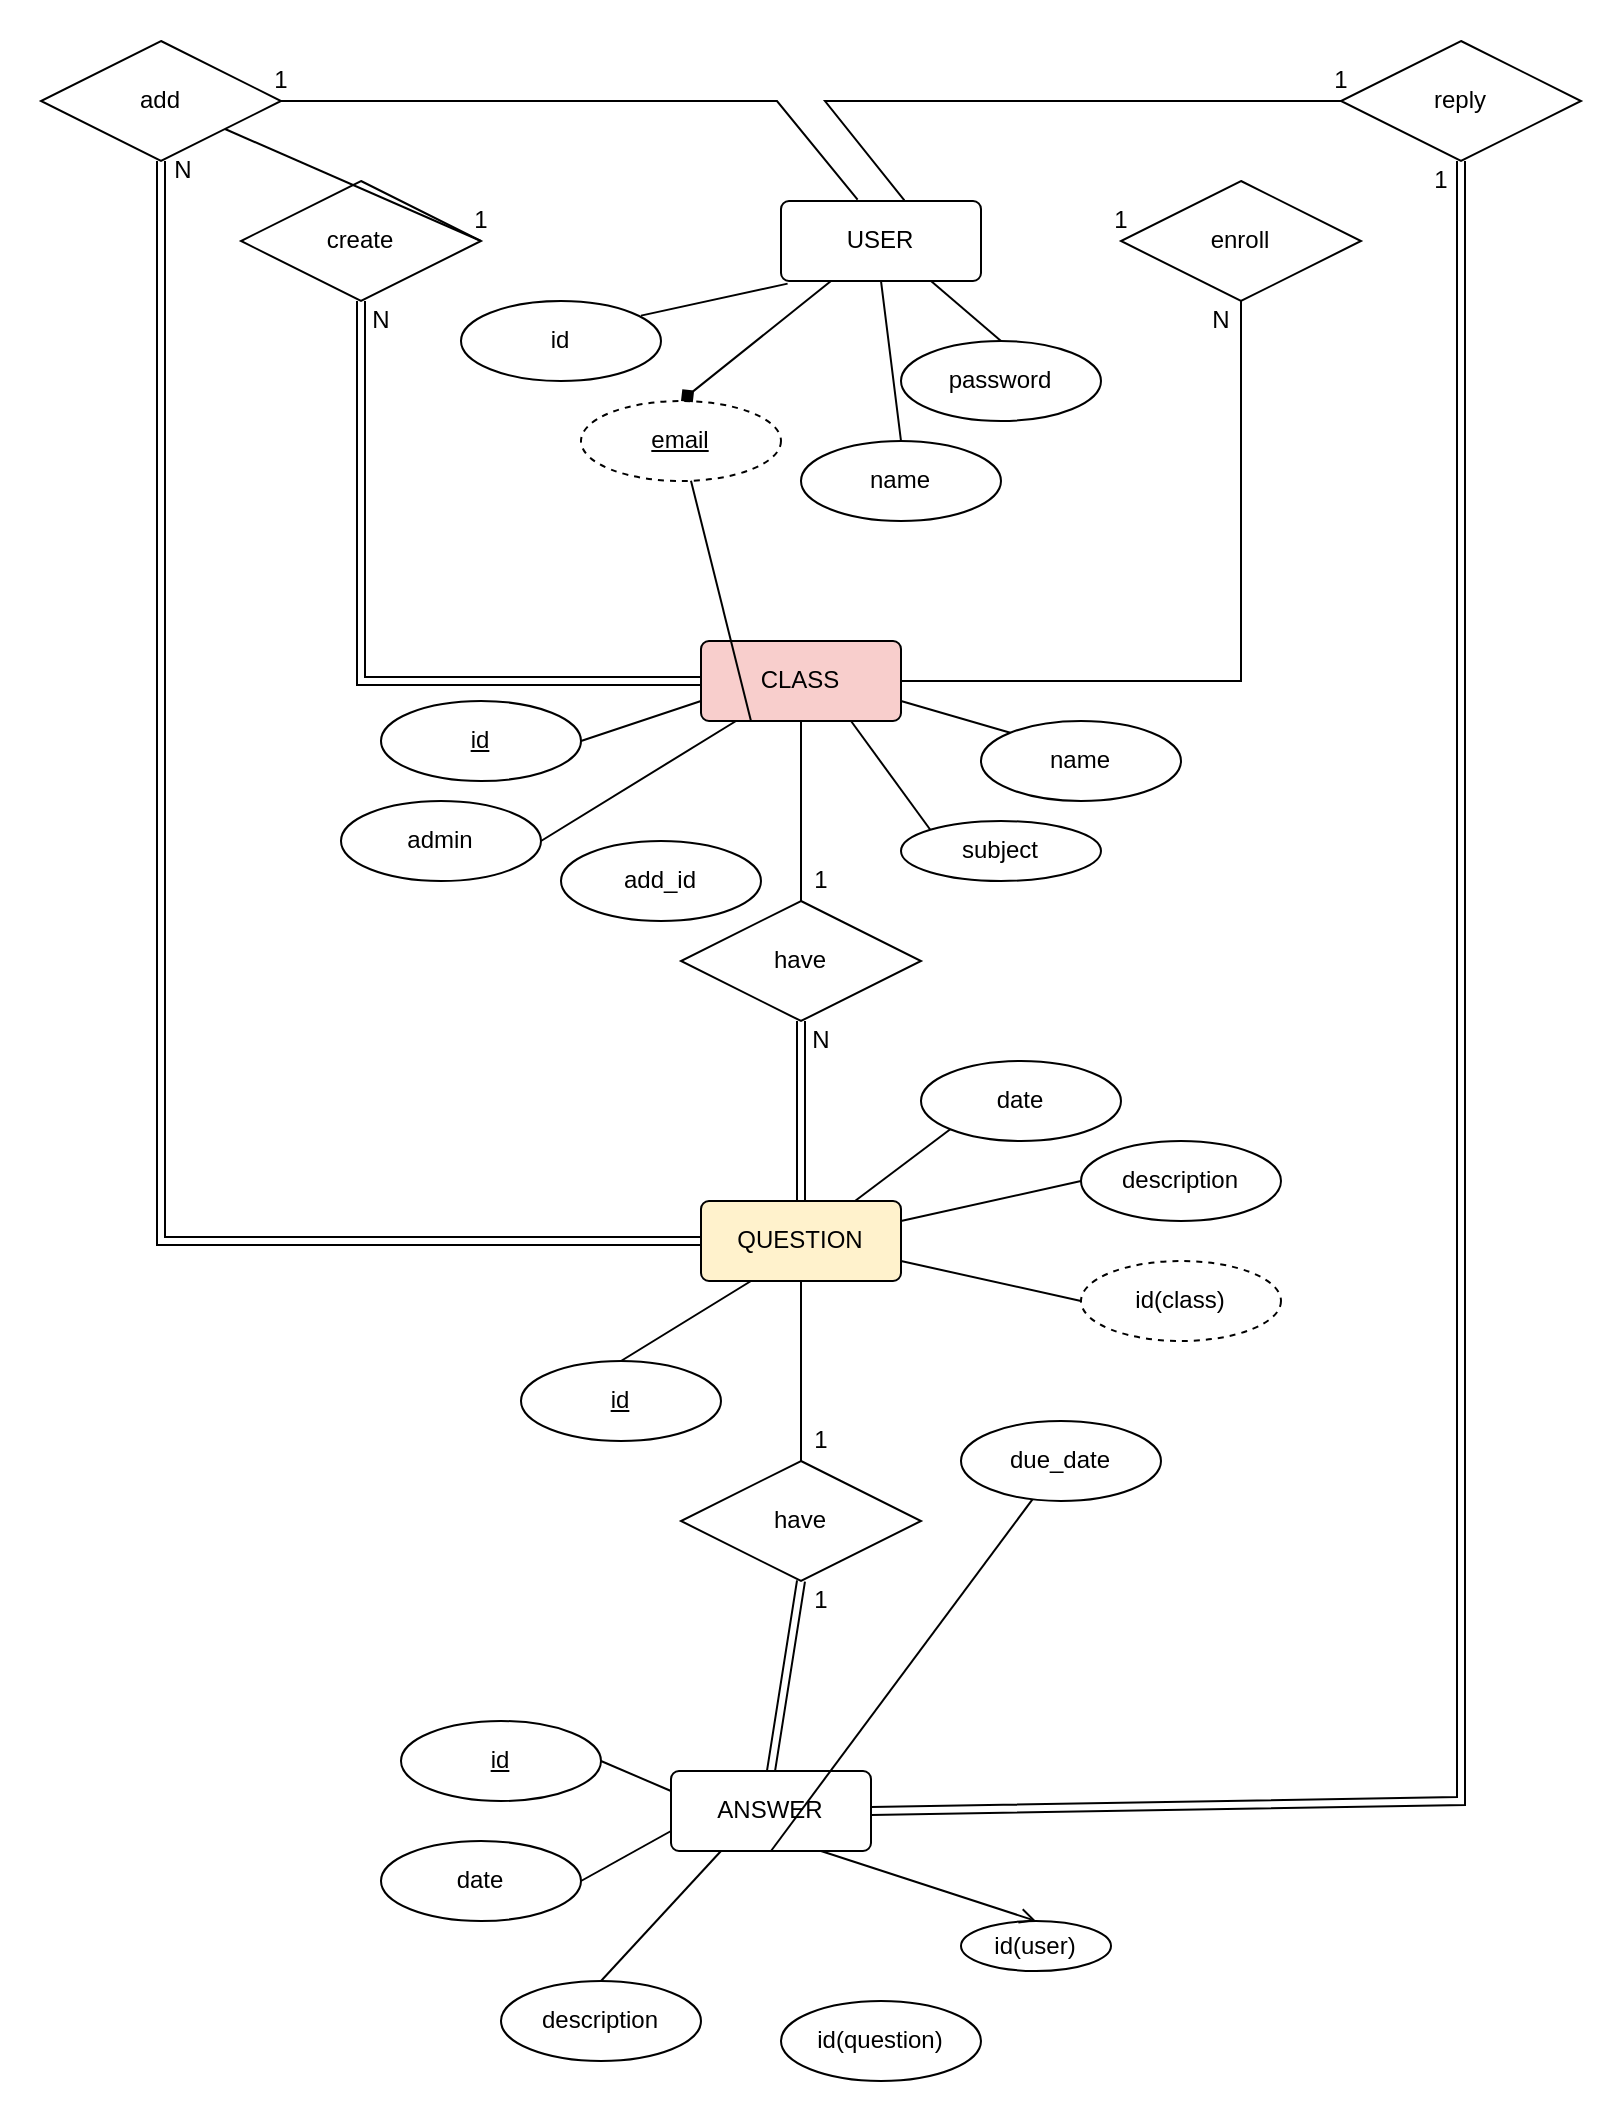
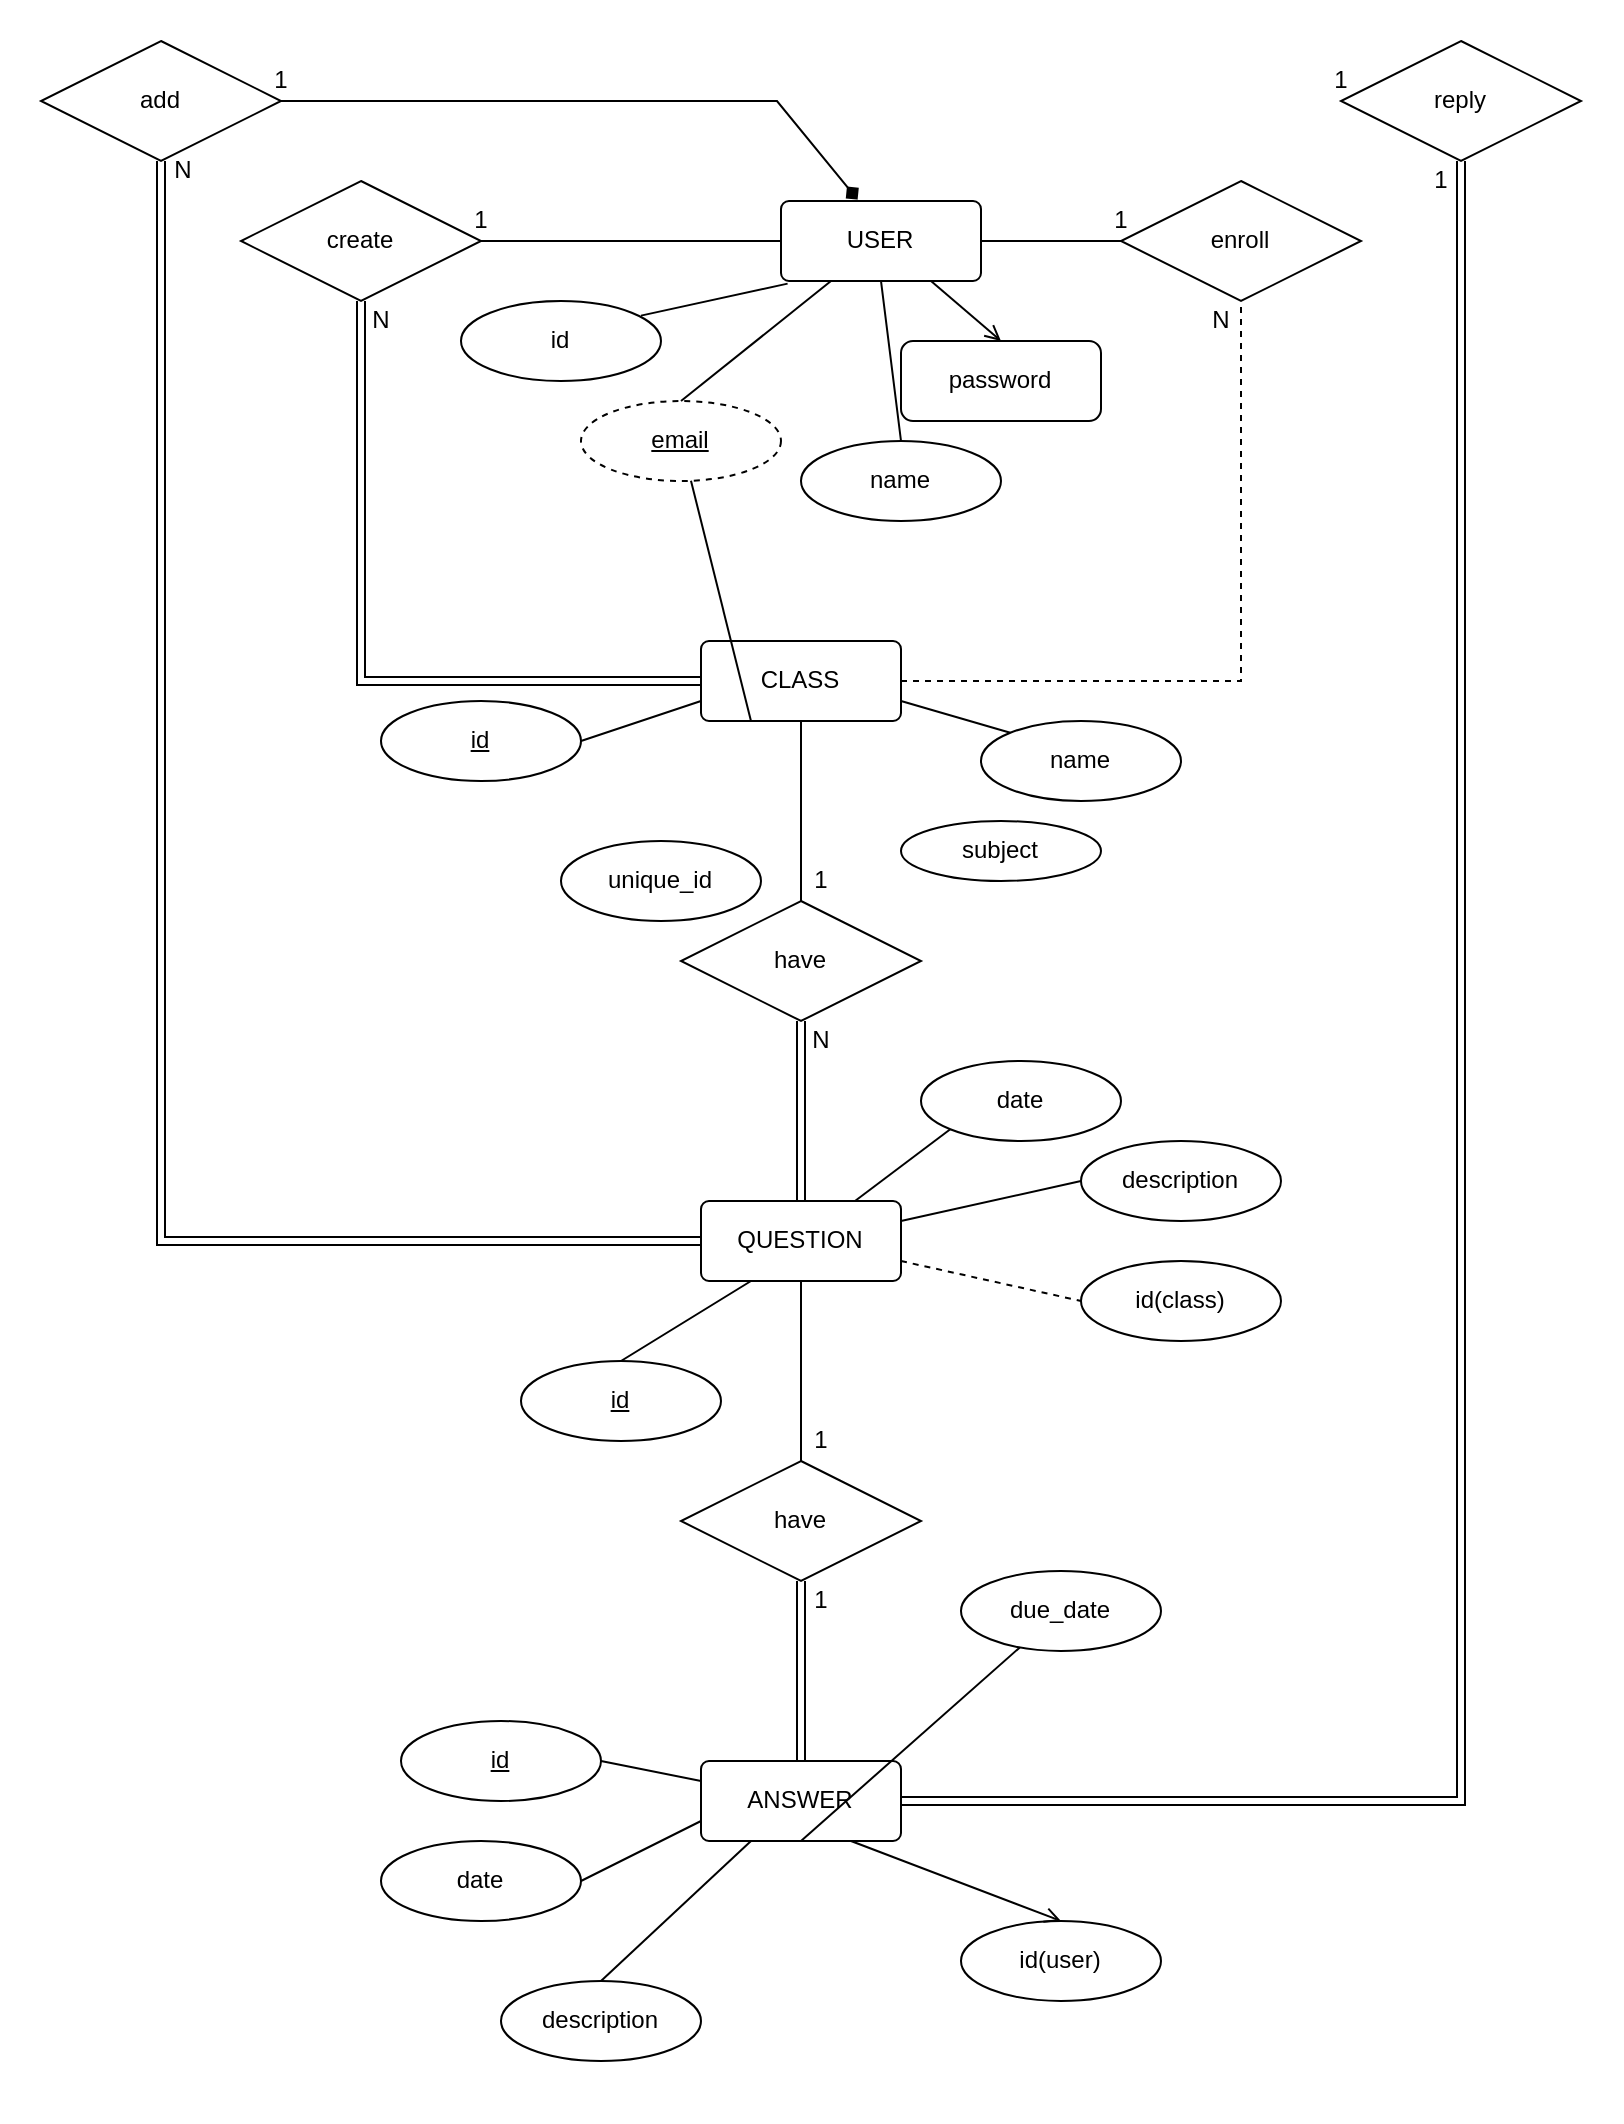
- <mxCell id="19" value="" style="endArrow=none;html=1;rounded=0;exitX=0.617;exitY=-0.008;exitDx=0;exitDy=0;exitPerimeter=0;entryX=0;entryY=0.5;entryDx=0;entryDy=0;" parent="1" source="2" target="18" edge="1"><mxGeometry relative="1" as="geometry"><mxPoint x="460" y="60" as="sourcePoint" /><mxPoint x="620" y="60" as="targetPoint" /><Array as="points"><mxPoint x="412" y="50" /></Array></mxGeometry></mxCell>
- <mxCell id="10" value="" style="endArrow=none;html=1;rounded=0;exitX=1;exitY=0.5;exitDx=0;exitDy=0;" parent="1" source="6" target="17" edge="1"><mxGeometry relative="1" as="geometry"><mxPoint x="220" y="200" as="sourcePoint" /><mxPoint x="380" y="200" as="targetPoint" /></mxGeometry></mxCell>
+ <mxCell id="10" value="" style="endArrow=none;html=1;rounded=0;exitX=1;exitY=0.5;exitDx=0;exitDy=0;entryX=0;entryY=0.5;entryDx=0;entryDy=0;" parent="1" source="6" target="2" edge="1"><mxGeometry relative="1" as="geometry"><mxPoint x="220" y="200" as="sourcePoint" /><mxPoint x="380" y="200" as="targetPoint" /></mxGeometry></mxCell>
- <mxCell id="20" value="" style="endArrow=none;html=1;rounded=0;exitX=1;exitY=0.5;exitDx=0;exitDy=0;entryX=0.383;entryY=-0.017;entryDx=0;entryDy=0;entryPerimeter=0;" parent="1" source="17" target="2" edge="1"><mxGeometry relative="1" as="geometry"><mxPoint x="220" y="61" as="sourcePoint" /><mxPoint x="442.3" y="10" as="targetPoint" /><Array as="points"><mxPoint x="388" y="50" /></Array></mxGeometry></mxCell>
+ <mxCell id="20" value="" style="endArrow=diamond;html=1;rounded=0;exitX=1;exitY=0.5;exitDx=0;exitDy=0;entryX=0.383;entryY=-0.017;entryDx=0;entryDy=0;entryPerimeter=0;" parent="1" source="17" target="2" edge="1"><mxGeometry relative="1" as="geometry"><mxPoint x="220" y="61" as="sourcePoint" /><mxPoint x="442.3" y="10" as="targetPoint" /><Array as="points"><mxPoint x="388" y="50" /></Array></mxGeometry></mxCell>
+ <mxCell id="11" value="" style="endArrow=none;html=1;rounded=0;exitX=1;exitY=0.5;exitDx=0;exitDy=0;entryX=0;entryY=0.5;entryDx=0;entryDy=0;" parent="1" source="2" target="9" edge="1"><mxGeometry relative="1" as="geometry"><mxPoint x="430" y="200" as="sourcePoint" /><mxPoint x="590" y="200" as="targetPoint" /></mxGeometry></mxCell>
- <mxCell id="41" value="" style="endArrow=none;html=1;rounded=0;exitX=0.75;exitY=1;exitDx=0;exitDy=0;entryX=0.5;entryY=0;entryDx=0;entryDy=0;" parent="1" source="2" target="37" edge="1"><mxGeometry relative="1" as="geometry"><mxPoint x="460" y="160" as="sourcePoint" /><mxPoint x="620" y="160" as="targetPoint" /></mxGeometry></mxCell>
+ <mxCell id="41" value="" style="endArrow=open;html=1;rounded=0;exitX=0.75;exitY=1;exitDx=0;exitDy=0;entryX=0.5;entryY=0;entryDx=0;entryDy=0;" parent="1" source="2" target="37" edge="1"><mxGeometry relative="1" as="geometry"><mxPoint x="460" y="160" as="sourcePoint" /><mxPoint x="620" y="160" as="targetPoint" /></mxGeometry></mxCell>
- <mxCell id="37" value="password" style="ellipse;whiteSpace=wrap;html=1;align=center;" parent="1" vertex="1"><mxGeometry x="450" y="170" width="100" height="40" as="geometry" /></mxCell>
+ <mxCell id="37" value="password" style="whiteSpace=wrap;html=1;align=center;rounded=1;" parent="1" vertex="1"><mxGeometry x="450" y="170" width="100" height="40" as="geometry" /></mxCell>
- <mxCell id="39" value="" style="endArrow=diamond;html=1;rounded=0;exitX=0.25;exitY=1;exitDx=0;exitDy=0;entryX=0.5;entryY=0;entryDx=0;entryDy=0;" parent="1" source="2" target="34" edge="1"><mxGeometry relative="1" as="geometry"><mxPoint x="370" y="170" as="sourcePoint" /><mxPoint x="530" y="170" as="targetPoint" /></mxGeometry></mxCell>
+ <mxCell id="39" value="" style="endArrow=none;html=1;rounded=0;exitX=0.25;exitY=1;exitDx=0;exitDy=0;entryX=0.5;entryY=0;entryDx=0;entryDy=0;" parent="1" source="2" target="34" edge="1"><mxGeometry relative="1" as="geometry"><mxPoint x="370" y="170" as="sourcePoint" /><mxPoint x="530" y="170" as="targetPoint" /></mxGeometry></mxCell>
- <mxCell id="71" value="" style="endArrow=none;html=1;rounded=0;exitX=1;exitY=0.5;exitDx=0;exitDy=0;entryX=0.5;entryY=1;entryDx=0;entryDy=0;" edge="1" parent="1" source="3" target="9"><mxGeometry relative="1" as="geometry"><mxPoint x="480" y="320" as="sourcePoint" /><mxPoint x="640" y="320" as="targetPoint" /><Array as="points"><mxPoint x="620" y="340" /></Array></mxGeometry></mxCell>
+ <mxCell id="71" value="" style="endArrow=none;html=1;rounded=0;exitX=1;exitY=0.5;exitDx=0;exitDy=0;entryX=0.5;entryY=1;entryDx=0;entryDy=0;dashed=1;" edge="1" parent="1" source="3" target="9"><mxGeometry relative="1" as="geometry"><mxPoint x="480" y="320" as="sourcePoint" /><mxPoint x="640" y="320" as="targetPoint" /><Array as="points"><mxPoint x="620" y="340" /></Array></mxGeometry></mxCell>
- <mxCell id="3" value="CLASS" style="rounded=1;arcSize=10;whiteSpace=wrap;html=1;align=center;fillColor=#f8cecc;" parent="1" vertex="1"><mxGeometry x="350" y="320" width="100" height="40" as="geometry" /></mxCell>
+ <mxCell id="3" value="CLASS" style="rounded=1;arcSize=10;whiteSpace=wrap;html=1;align=center;" parent="1" vertex="1"><mxGeometry x="350" y="320" width="100" height="40" as="geometry" /></mxCell>
- <mxCell id="50" value="" style="endArrow=none;html=1;rounded=0;exitX=0.75;exitY=1;exitDx=0;exitDy=0;entryX=0;entryY=0;entryDx=0;entryDy=0;" parent="1" source="3" target="43" edge="1"><mxGeometry relative="1" as="geometry"><mxPoint x="440" y="400" as="sourcePoint" /><mxPoint x="600" y="400" as="targetPoint" /></mxGeometry></mxCell>
- <mxCell id="48" value="" style="endArrow=none;html=1;rounded=0;exitX=1;exitY=0.5;exitDx=0;exitDy=0;" parent="1" source="45" target="3" edge="1"><mxGeometry relative="1" as="geometry"><mxPoint x="310" y="400" as="sourcePoint" /><mxPoint x="470" y="400" as="targetPoint" /></mxGeometry></mxCell>
- <mxCell id="45" value="admin" style="ellipse;whiteSpace=wrap;html=1;align=center;" parent="1" vertex="1"><mxGeometry x="170" y="400" width="100" height="40" as="geometry" /></mxCell>
- <mxCell id="46" value="add_id" style="ellipse;whiteSpace=wrap;html=1;align=center;" parent="1" vertex="1"><mxGeometry x="280" y="420" width="100" height="40" as="geometry" /></mxCell>
+ <mxCell id="46" value="unique_id" style="ellipse;whiteSpace=wrap;html=1;align=center;" parent="1" vertex="1"><mxGeometry x="280" y="420" width="100" height="40" as="geometry" /></mxCell>
- <mxCell id="5" value="QUESTION" style="rounded=1;arcSize=10;whiteSpace=wrap;html=1;align=center;fillColor=#fff2cc;" parent="1" vertex="1"><mxGeometry x="350" y="600" width="100" height="40" as="geometry" /></mxCell>
+ <mxCell id="5" value="QUESTION" style="rounded=1;arcSize=10;whiteSpace=wrap;html=1;align=center;" parent="1" vertex="1"><mxGeometry x="350" y="600" width="100" height="40" as="geometry" /></mxCell>
- <mxCell id="58" value="" style="endArrow=none;html=1;rounded=0;exitX=1;exitY=0.75;exitDx=0;exitDy=0;entryX=0;entryY=0.5;entryDx=0;entryDy=0;" parent="1" source="5" target="54" edge="1"><mxGeometry relative="1" as="geometry"><mxPoint x="480" y="640" as="sourcePoint" /><mxPoint x="640" y="640" as="targetPoint" /></mxGeometry></mxCell>
+ <mxCell id="58" value="" style="endArrow=none;html=1;rounded=0;exitX=1;exitY=0.75;exitDx=0;exitDy=0;entryX=0;entryY=0.5;entryDx=0;entryDy=0;dashed=1;" parent="1" source="5" target="54" edge="1"><mxGeometry relative="1" as="geometry"><mxPoint x="480" y="640" as="sourcePoint" /><mxPoint x="640" y="640" as="targetPoint" /></mxGeometry></mxCell>
- <mxCell id="54" value="id(class)" style="ellipse;whiteSpace=wrap;html=1;align=center;dashed=1;" parent="1" vertex="1"><mxGeometry x="540" y="630" width="100" height="40" as="geometry" /></mxCell>
+ <mxCell id="54" value="id(class)" style="ellipse;whiteSpace=wrap;html=1;align=center;" parent="1" vertex="1"><mxGeometry x="540" y="630" width="100" height="40" as="geometry" /></mxCell>
- <mxCell id="56" value="due_date" style="ellipse;whiteSpace=wrap;html=1;align=center;" parent="1" vertex="1"><mxGeometry x="480" y="710" width="100" height="40" as="geometry" /></mxCell>
+ <mxCell id="56" value="due_date" style="ellipse;whiteSpace=wrap;html=1;align=center;" parent="1" vertex="1"><mxGeometry x="480" y="785" width="100" height="40" as="geometry" /></mxCell>
- <mxCell id="4" value="ANSWER" style="rounded=1;arcSize=10;whiteSpace=wrap;html=1;align=center;" parent="1" vertex="1"><mxGeometry x="335" y="885" width="100" height="40" as="geometry" /></mxCell>
+ <mxCell id="4" value="ANSWER" style="rounded=1;arcSize=10;whiteSpace=wrap;html=1;align=center;" parent="1" vertex="1"><mxGeometry x="350" y="880" width="100" height="40" as="geometry" /></mxCell>
- <mxCell id="63" value="id(user)" style="ellipse;whiteSpace=wrap;html=1;align=center;" parent="1" vertex="1"><mxGeometry x="480" y="960" width="75" height="25" as="geometry" /></mxCell>
+ <mxCell id="63" value="id(user)" style="ellipse;whiteSpace=wrap;html=1;align=center;" parent="1" vertex="1"><mxGeometry x="480" y="960" width="100" height="40" as="geometry" /></mxCell>
- <mxCell id="65" value="id(question)" style="ellipse;whiteSpace=wrap;html=1;align=center;" parent="1" vertex="1"><mxGeometry x="390" y="1000" width="100" height="40" as="geometry" /></mxCell>
